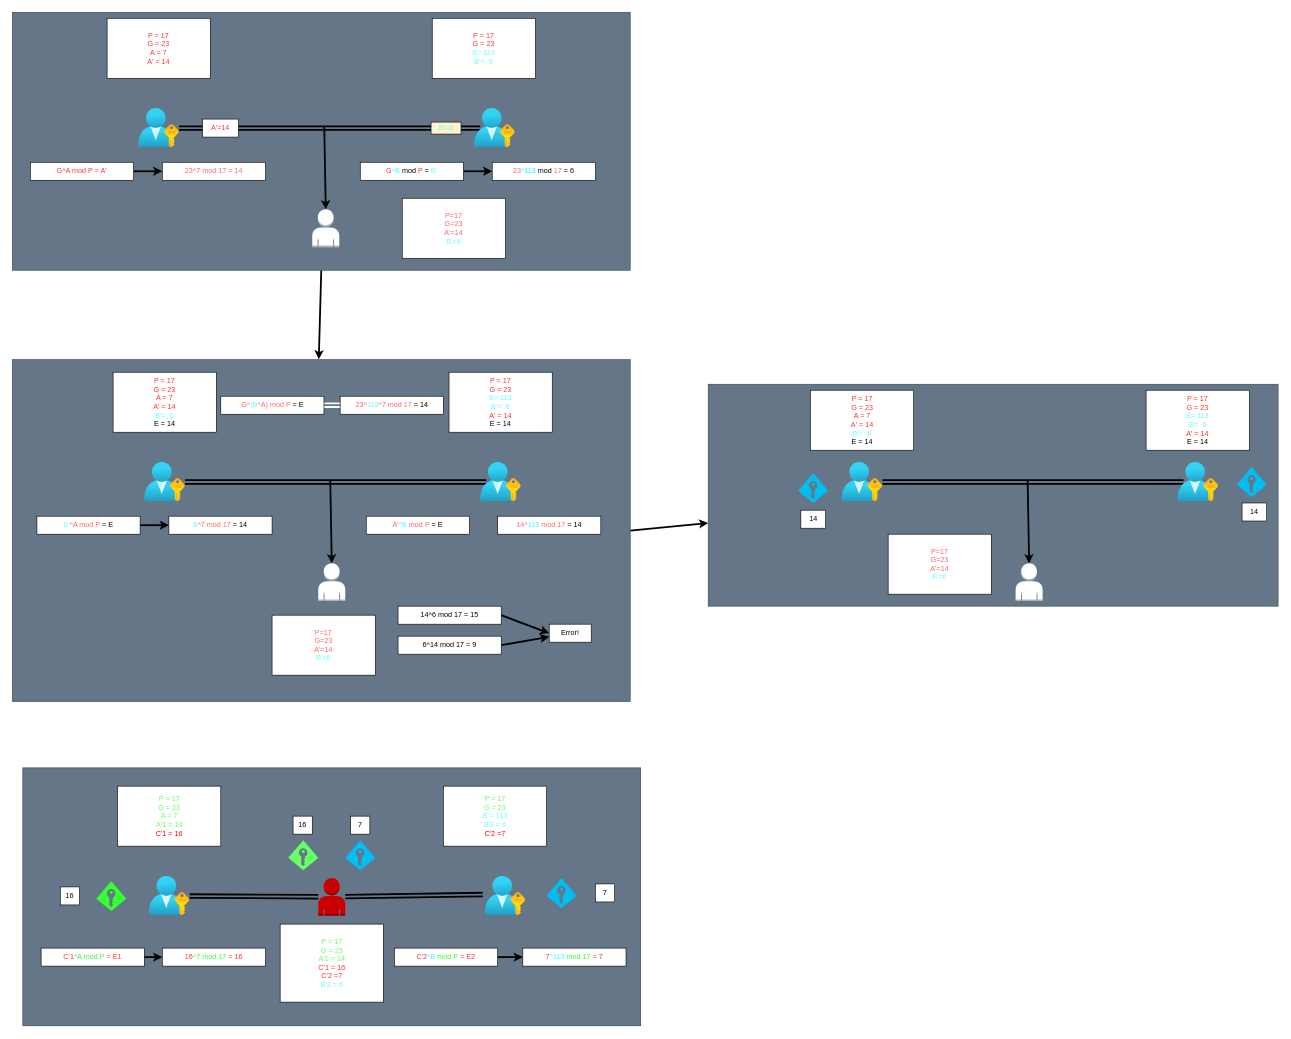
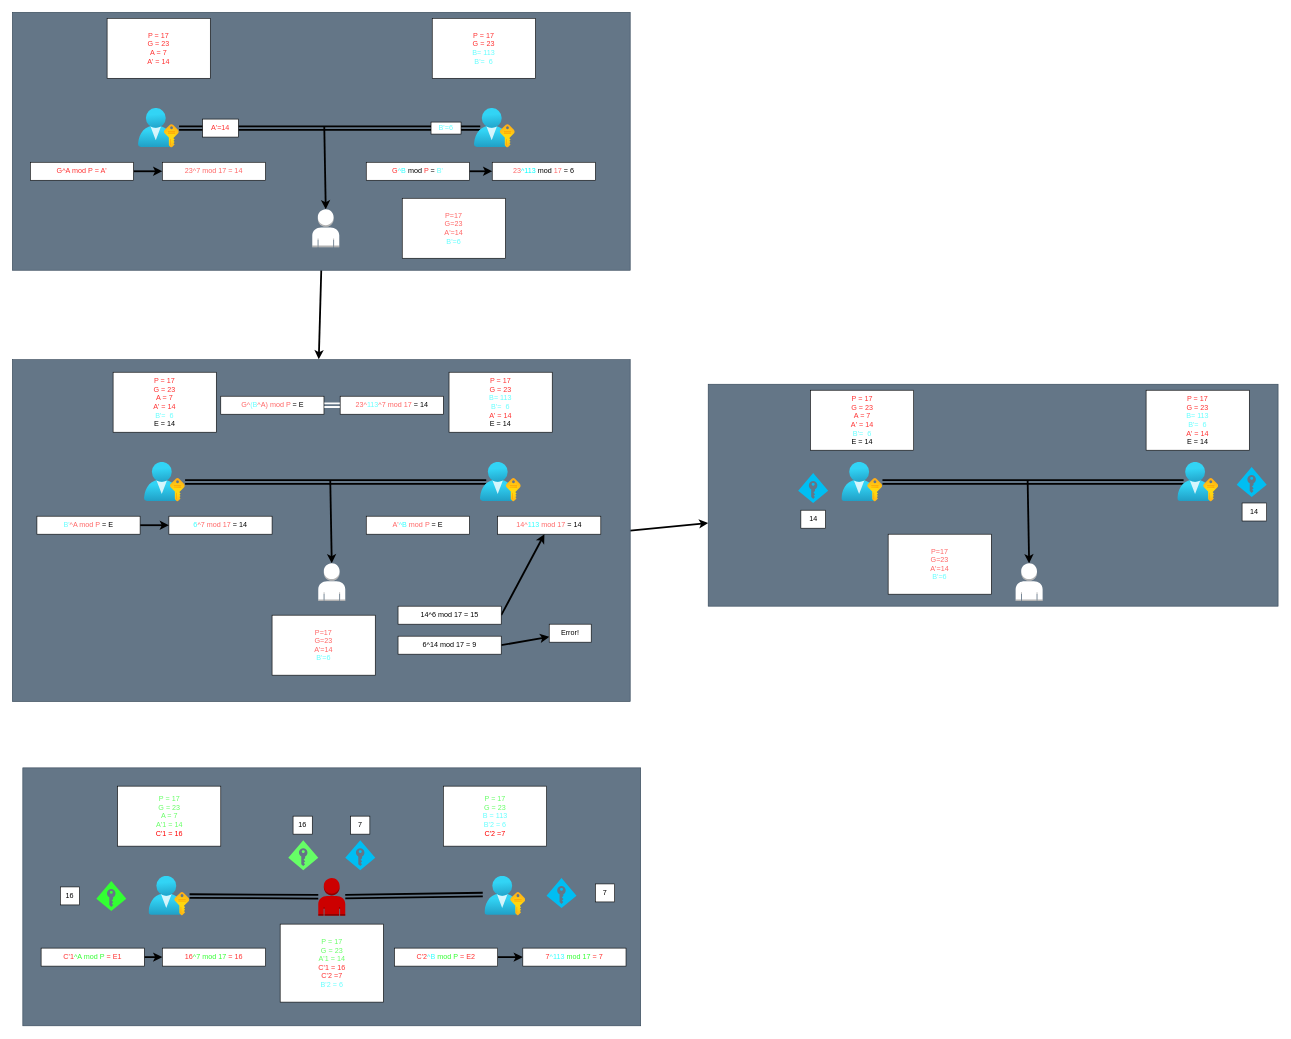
- <mxCell id="67" value="&lt;font color=&quot;#66FFFF&quot;&gt;B'=6&lt;/font&gt;" style="rounded=0;whiteSpace=wrap;html=1;fillColor=#fff2cc;" parent="1" vertex="1"><mxGeometry x="718" y="203" width="50" height="20" as="geometry" /></mxCell>
+ <mxCell id="67" value="&lt;font color=&quot;#66FFFF&quot;&gt;B'=6&lt;/font&gt;" style="rounded=0;whiteSpace=wrap;html=1;" parent="1" vertex="1"><mxGeometry x="718" y="203" width="50" height="20" as="geometry" /></mxCell>
- <mxCell id="19" value="&lt;font color=&quot;#FF3333&quot;&gt;G&lt;/font&gt;&lt;font color=&quot;#33FFFF&quot;&gt;^B &lt;/font&gt;mod &lt;font color=&quot;#FF3333&quot;&gt;P &lt;/font&gt;= &lt;font color=&quot;#66FFFF&quot;&gt;B'&lt;/font&gt;" style="rounded=0;whiteSpace=wrap;html=1;" parent="1" vertex="1"><mxGeometry x="600" y="270" width="172" height="30" as="geometry" /></mxCell>
+ <mxCell id="19" value="&lt;font color=&quot;#FF3333&quot;&gt;G&lt;/font&gt;&lt;font color=&quot;#33FFFF&quot;&gt;^B &lt;/font&gt;mod &lt;font color=&quot;#FF3333&quot;&gt;P &lt;/font&gt;= &lt;font color=&quot;#66FFFF&quot;&gt;B'&lt;/font&gt;" style="rounded=0;whiteSpace=wrap;html=1;" parent="1" vertex="1"><mxGeometry x="610" y="270" width="172" height="30" as="geometry" /></mxCell>
- <mxCell id="38" style="edgeStyle=none;html=1;exitX=1;exitY=0.5;exitDx=0;exitDy=0;entryX=0;entryY=0.5;entryDx=0;entryDy=0;strokeWidth=3;fontColor=#33FFFF;" parent="1" source="39" target="42" edge="1"><mxGeometry relative="1" as="geometry" /></mxCell>
+ <mxCell id="38" style="edgeStyle=none;html=1;exitX=1;exitY=0.5;exitDx=0;exitDy=0;strokeWidth=3;fontColor=#33FFFF;" parent="1" source="39" target="30" edge="1"><mxGeometry relative="1" as="geometry" /></mxCell>
